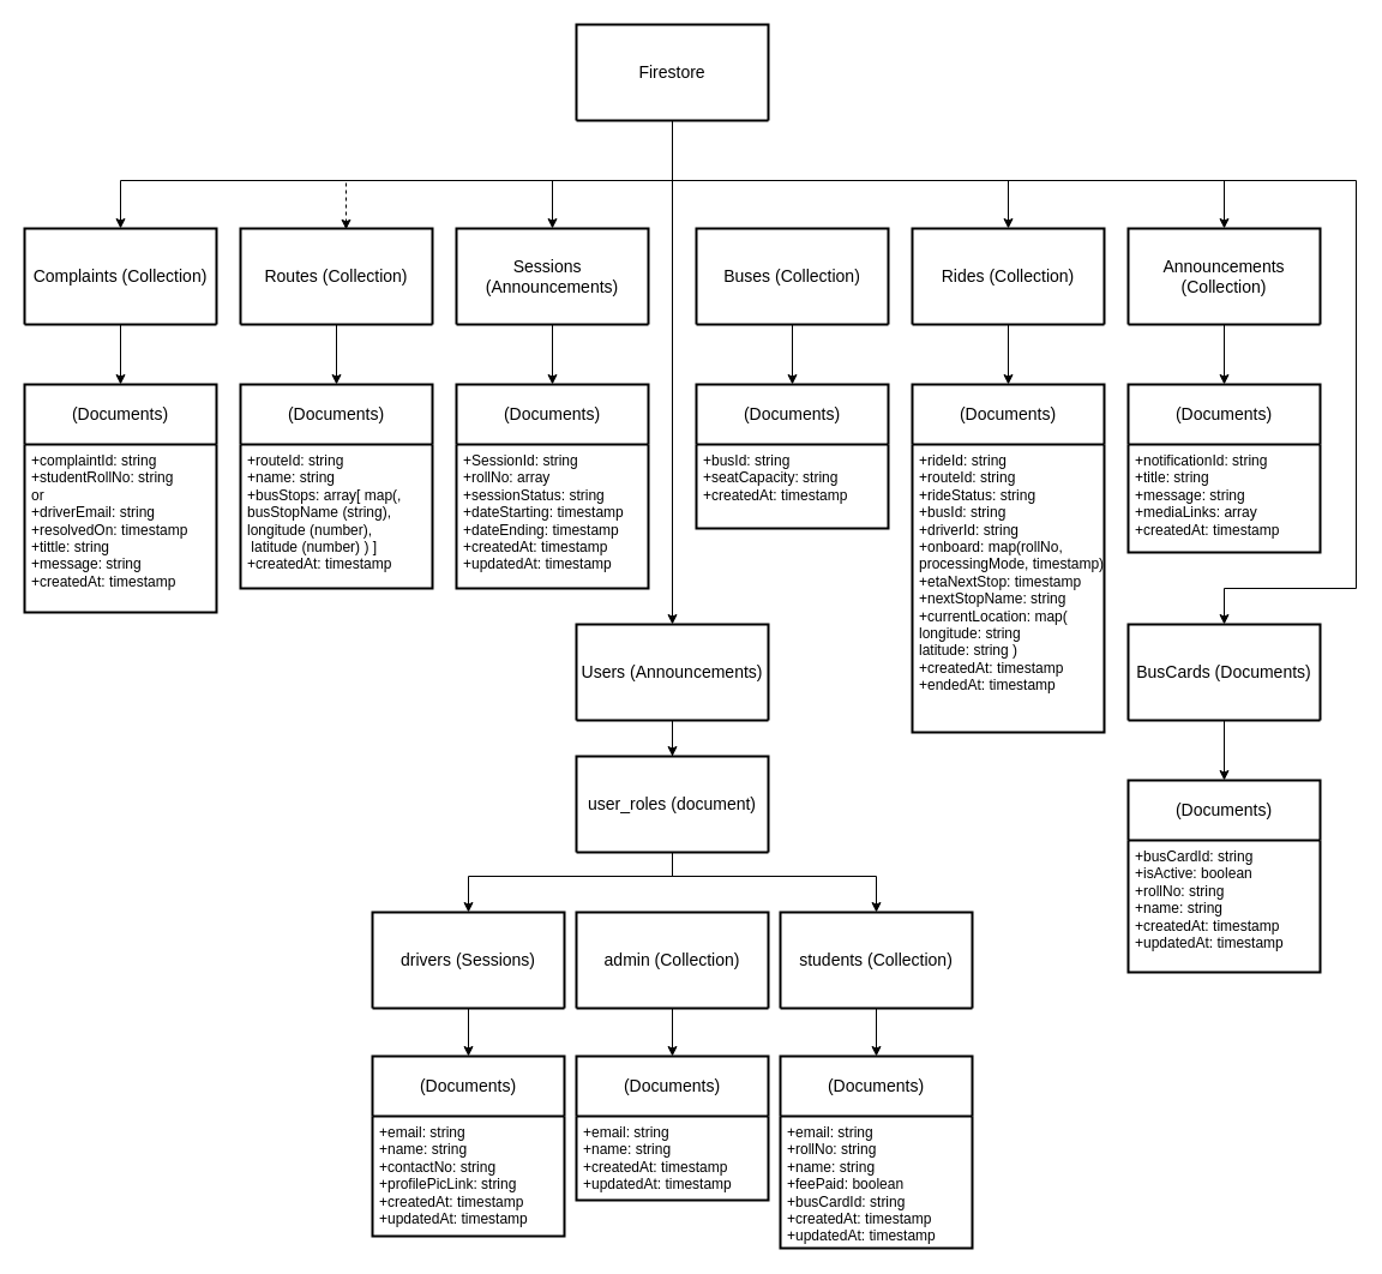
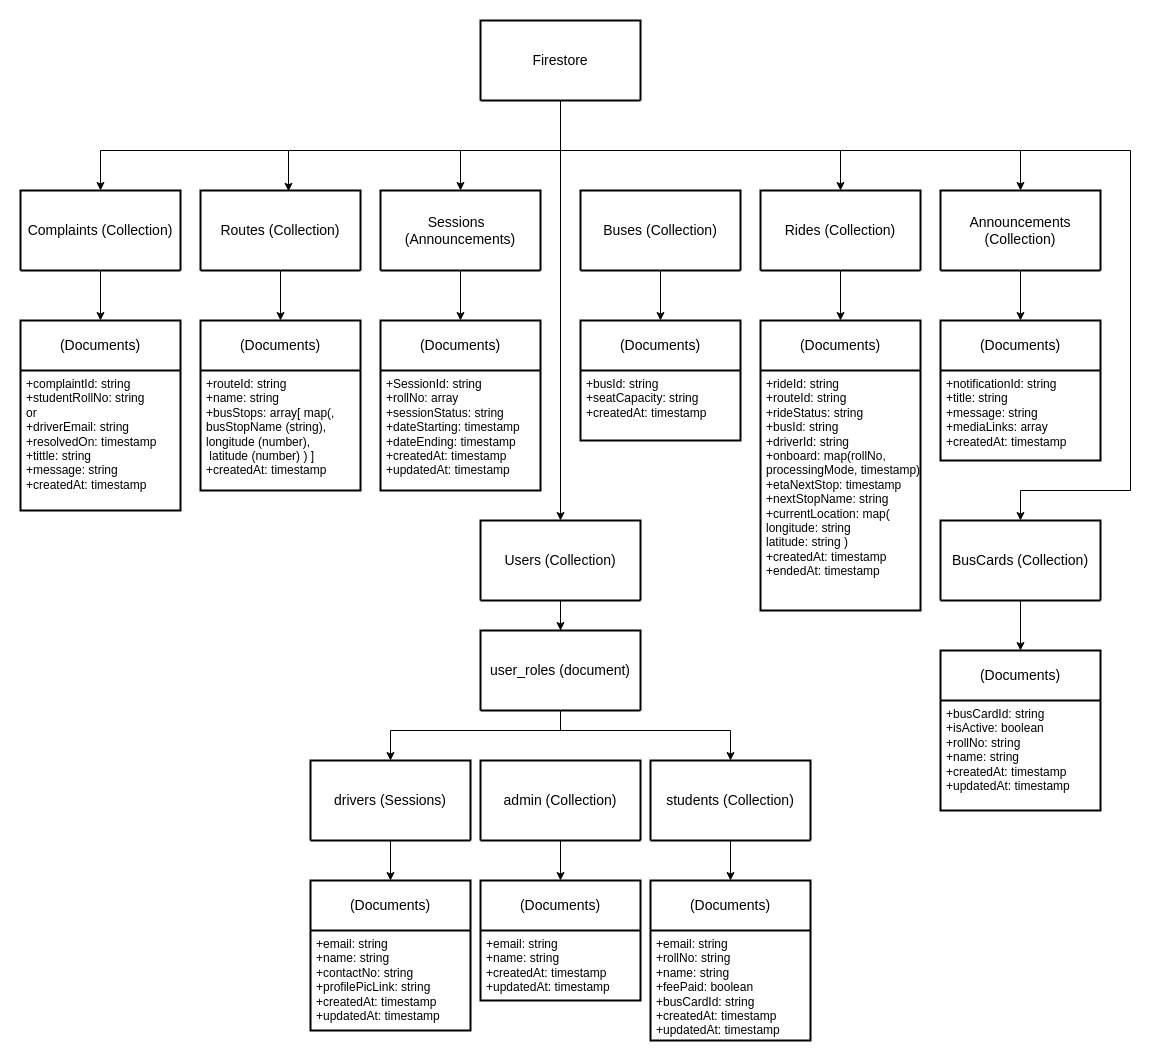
- <mxCell id="54" style="edgeStyle=orthogonalEdgeStyle;rounded=0;orthogonalLoop=1;jettySize=auto;html=1;entryX=0.55;entryY=0.01;entryDx=0;entryDy=0;entryPerimeter=0;dashed=1;" parent="1" source="24" target="49" edge="1"><mxGeometry relative="1" as="geometry"><Array as="points"><mxPoint x="560" y="150" /><mxPoint x="288" y="150" /></Array></mxGeometry></mxCell>
+ <mxCell id="54" style="edgeStyle=orthogonalEdgeStyle;rounded=0;orthogonalLoop=1;jettySize=auto;html=1;entryX=0.55;entryY=0.01;entryDx=0;entryDy=0;entryPerimeter=0;" parent="1" source="24" target="49" edge="1"><mxGeometry relative="1" as="geometry"><Array as="points"><mxPoint x="560" y="150" /><mxPoint x="288" y="150" /></Array></mxGeometry></mxCell>
- <mxCell id="28" value="Users (Announcements)" style="swimlane;childLayout=stackLayout;horizontal=1;startSize=110;horizontalStack=0;rounded=1;fontSize=14;fontStyle=0;strokeWidth=2;resizeParent=0;resizeLast=1;shadow=0;dashed=0;align=center;arcSize=4;whiteSpace=wrap;html=1;" parent="1" vertex="1"><mxGeometry x="480" y="520" width="160" height="80" as="geometry" /></mxCell>
+ <mxCell id="28" value="Users (Collection)" style="swimlane;childLayout=stackLayout;horizontal=1;startSize=110;horizontalStack=0;rounded=1;fontSize=14;fontStyle=0;strokeWidth=2;resizeParent=0;resizeLast=1;shadow=0;dashed=0;align=center;arcSize=4;whiteSpace=wrap;html=1;" parent="1" vertex="1"><mxGeometry x="480" y="520" width="160" height="80" as="geometry" /></mxCell>
- <mxCell id="65" value="BusCards (Documents)" style="swimlane;childLayout=stackLayout;horizontal=1;startSize=110;horizontalStack=0;rounded=1;fontSize=14;fontStyle=0;strokeWidth=2;resizeParent=0;resizeLast=1;shadow=0;dashed=0;align=center;arcSize=4;whiteSpace=wrap;html=1;" parent="1" vertex="1"><mxGeometry x="940" y="520" width="160" height="80" as="geometry" /></mxCell>
+ <mxCell id="65" value="BusCards (Collection)" style="swimlane;childLayout=stackLayout;horizontal=1;startSize=110;horizontalStack=0;rounded=1;fontSize=14;fontStyle=0;strokeWidth=2;resizeParent=0;resizeLast=1;shadow=0;dashed=0;align=center;arcSize=4;whiteSpace=wrap;html=1;" parent="1" vertex="1"><mxGeometry x="940" y="520" width="160" height="80" as="geometry" /></mxCell>
